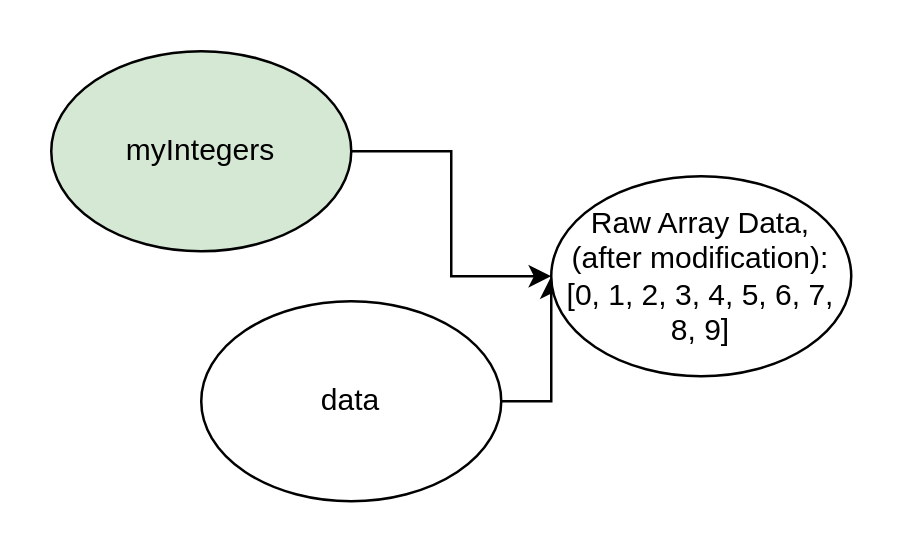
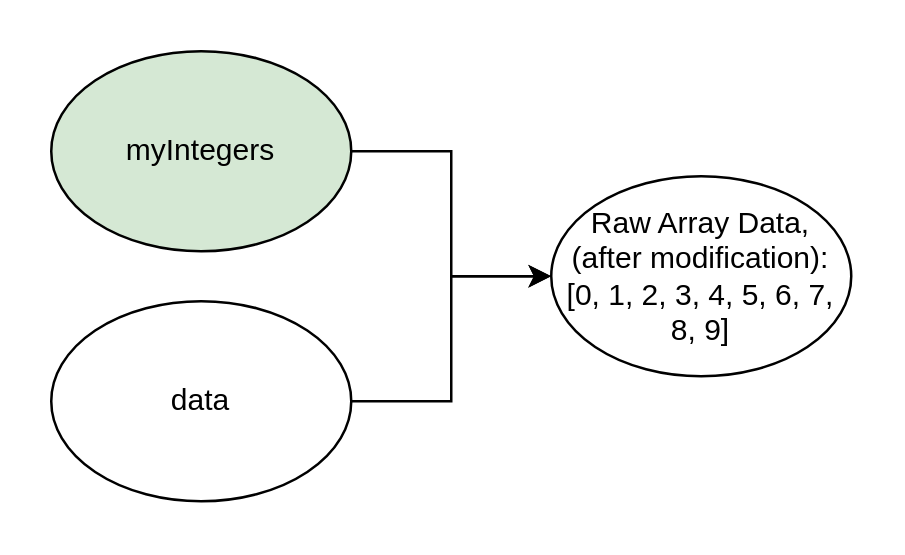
- <mxCell id="5" value="data" style="ellipse;whiteSpace=wrap;html=1;" vertex="1" parent="1"><mxGeometry x="80" y="120" width="120" height="80" as="geometry" /></mxCell>
+ <mxCell id="5" value="data" style="ellipse;whiteSpace=wrap;html=1;" vertex="1" parent="1"><mxGeometry x="20" y="120" width="120" height="80" as="geometry" /></mxCell>
